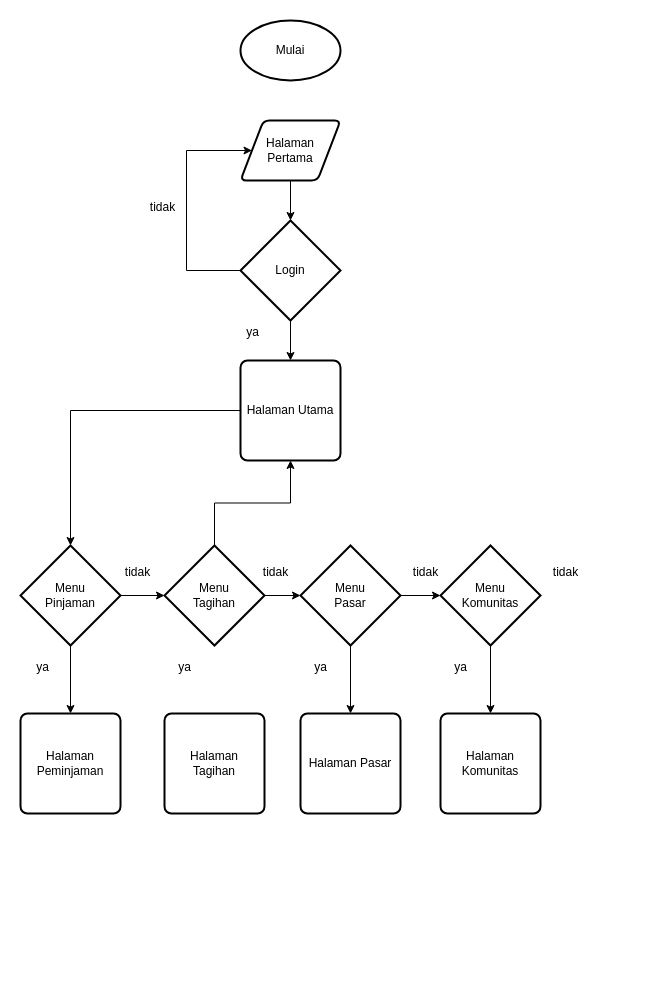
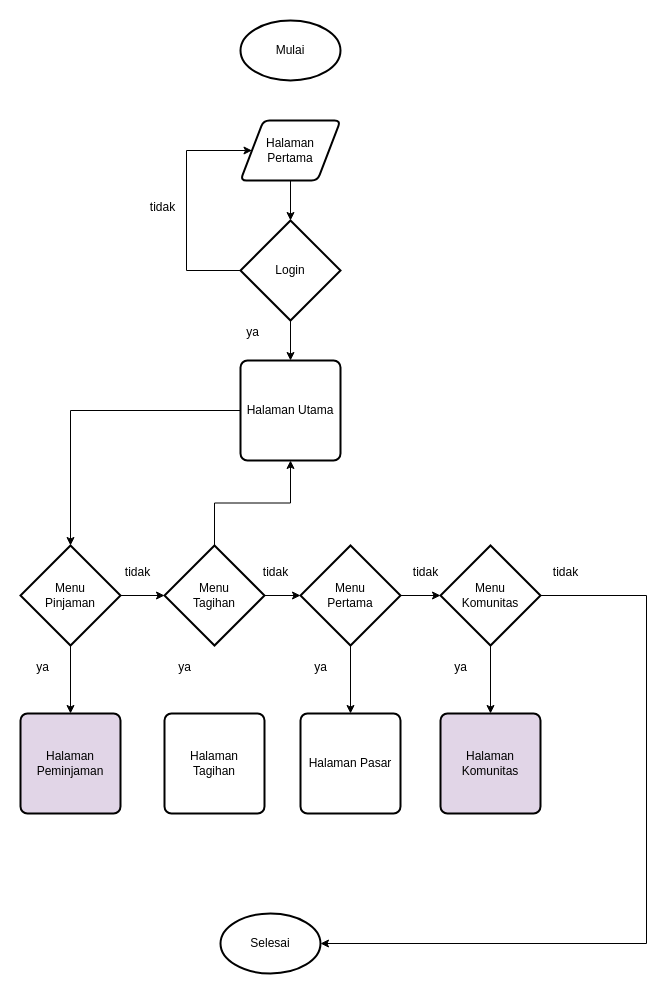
- <mxCell id="20" value="Menu&lt;br&gt;Pasar" style="strokeWidth=2;html=1;shape=mxgraph.flowchart.decision;whiteSpace=wrap;" vertex="1" parent="1"><mxGeometry x="300" y="545" width="100" height="100" as="geometry" /></mxCell>
+ <mxCell id="20" value="Menu&lt;br&gt;Pertama" style="strokeWidth=2;html=1;shape=mxgraph.flowchart.decision;whiteSpace=wrap;" vertex="1" parent="1"><mxGeometry x="300" y="545" width="100" height="100" as="geometry" /></mxCell>
- <mxCell id="16" value="Halaman&lt;br&gt;Peminjaman" style="rounded=1;whiteSpace=wrap;html=1;absoluteArcSize=1;arcSize=14;strokeWidth=2;" vertex="1" parent="1"><mxGeometry x="20" y="713" width="100" height="100" as="geometry" /></mxCell>
+ <mxCell id="16" value="Halaman&lt;br&gt;Peminjaman" style="rounded=1;whiteSpace=wrap;html=1;absoluteArcSize=1;arcSize=14;strokeWidth=2;fillColor=#e1d5e7;" vertex="1" parent="1"><mxGeometry x="20" y="713" width="100" height="100" as="geometry" /></mxCell>
- <mxCell id="25" value="Halaman Komunitas" style="rounded=1;whiteSpace=wrap;html=1;absoluteArcSize=1;arcSize=14;strokeWidth=2;" vertex="1" parent="1"><mxGeometry x="440" y="713" width="100" height="100" as="geometry" /></mxCell>
+ <mxCell id="25" value="Halaman Komunitas" style="rounded=1;whiteSpace=wrap;html=1;absoluteArcSize=1;arcSize=14;strokeWidth=2;fillColor=#e1d5e7;" vertex="1" parent="1"><mxGeometry x="440" y="713" width="100" height="100" as="geometry" /></mxCell>
+ <mxCell id="23" style="edgeStyle=orthogonalEdgeStyle;rounded=0;orthogonalLoop=1;jettySize=auto;html=1;entryX=1;entryY=0.5;entryDx=0;entryDy=0;entryPerimeter=0;" edge="1" parent="1" source="24" target="26"><mxGeometry relative="1" as="geometry"><Array as="points"><mxPoint x="646" y="595" /><mxPoint x="646" y="943" /></Array></mxGeometry></mxCell>
+ <mxCell id="26" value="Selesai" style="strokeWidth=2;html=1;shape=mxgraph.flowchart.start_1;whiteSpace=wrap;" vertex="1" parent="1"><mxGeometry x="220" y="913" width="100" height="60" as="geometry" /></mxCell>
